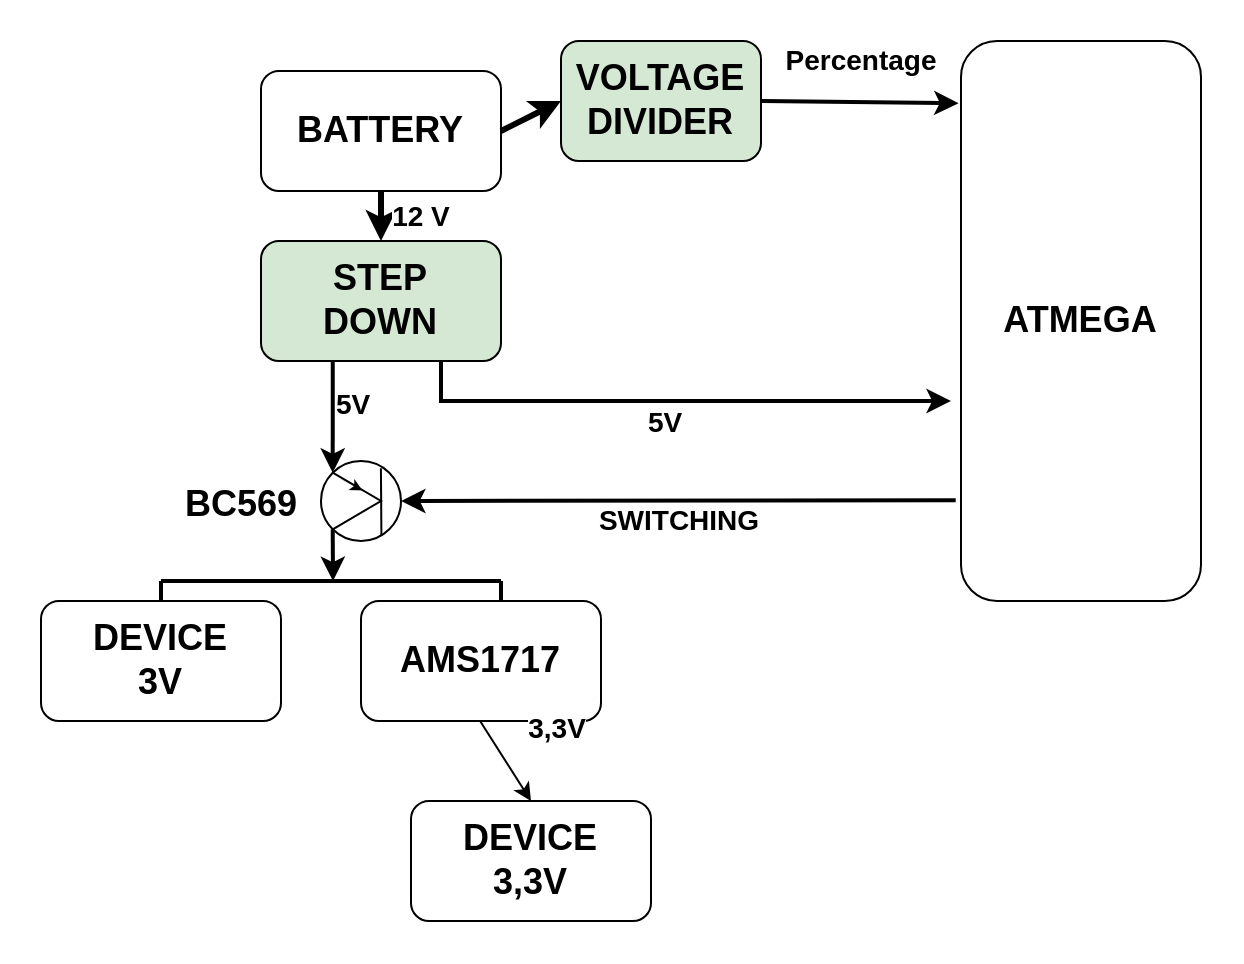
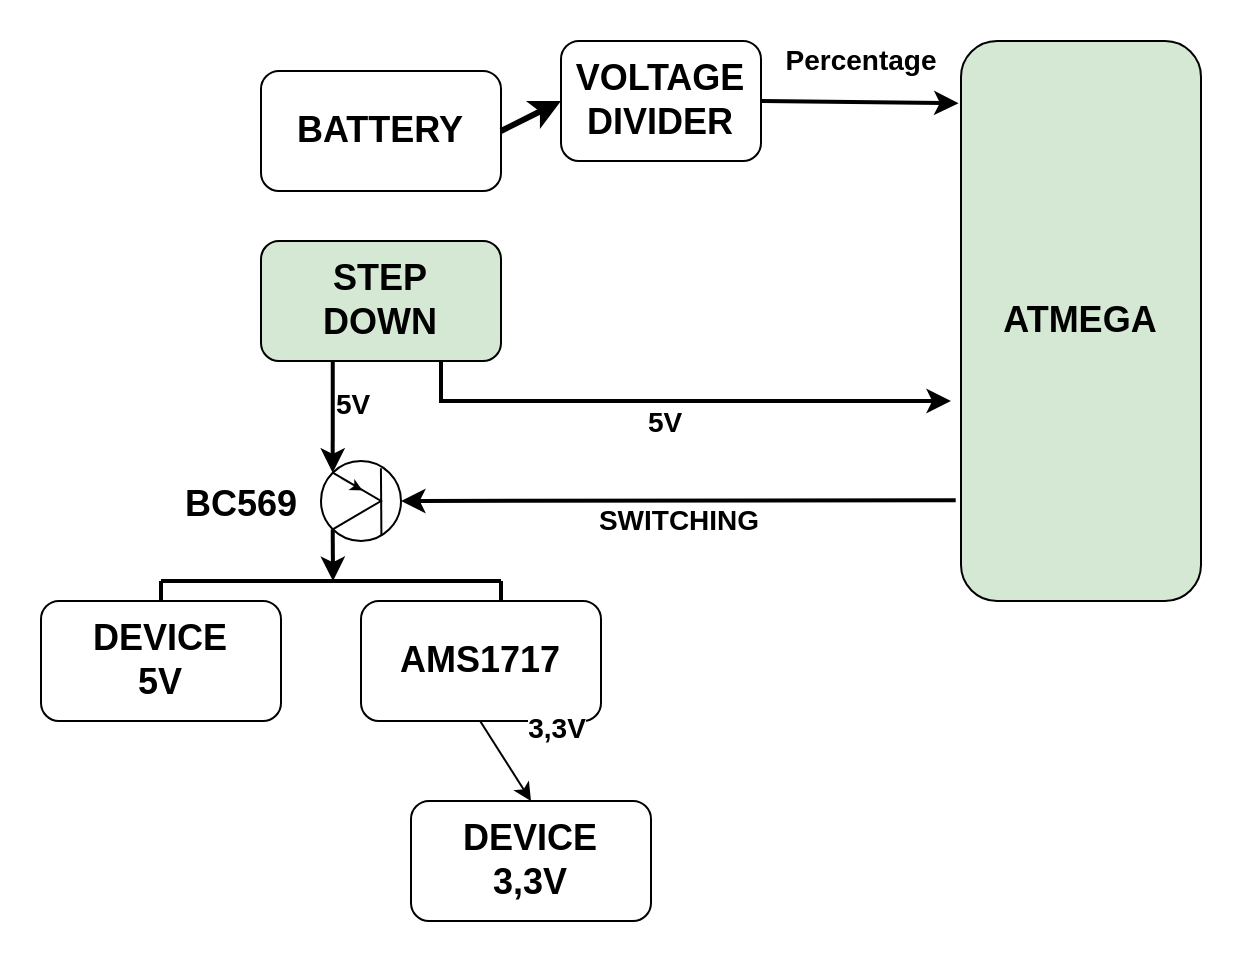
- <mxCell id="8" value="&lt;font style=&quot;font-size: 18px;&quot;&gt;&lt;b style=&quot;&quot;&gt;VOLTAGE&lt;/b&gt;&lt;/font&gt;&lt;div&gt;&lt;font style=&quot;font-size: 18px;&quot;&gt;&lt;b style=&quot;&quot;&gt;DIVIDER&lt;/b&gt;&lt;/font&gt;&lt;/div&gt;" style="rounded=1;whiteSpace=wrap;html=1;fillColor=#d5e8d4;" parent="1" vertex="1"><mxGeometry x="280" y="20" width="100" height="60" as="geometry" /></mxCell>
+ <mxCell id="8" value="&lt;font style=&quot;font-size: 18px;&quot;&gt;&lt;b style=&quot;&quot;&gt;VOLTAGE&lt;/b&gt;&lt;/font&gt;&lt;div&gt;&lt;font style=&quot;font-size: 18px;&quot;&gt;&lt;b style=&quot;&quot;&gt;DIVIDER&lt;/b&gt;&lt;/font&gt;&lt;/div&gt;" style="rounded=1;whiteSpace=wrap;html=1;" parent="1" vertex="1"><mxGeometry x="280" y="20" width="100" height="60" as="geometry" /></mxCell>
- <mxCell id="7" value="&lt;b&gt;&lt;font style=&quot;font-size: 14px;&quot;&gt;12 V&lt;/font&gt;&lt;/b&gt;" style="endArrow=classic;html=1;rounded=0;exitX=0.5;exitY=1;exitDx=0;exitDy=0;strokeWidth=3;entryX=0.5;entryY=0;entryDx=0;entryDy=0;" parent="1" source="3" target="4" edge="1"><mxGeometry y="20" width="50" height="50" relative="1" as="geometry"><mxPoint x="260" y="60" as="sourcePoint" /><mxPoint x="349" y="61" as="targetPoint" /><mxPoint as="offset" /></mxGeometry></mxCell>
- <mxCell id="5" value="&lt;span style=&quot;font-size: 18px;&quot;&gt;&lt;b&gt;ATMEGA&lt;/b&gt;&lt;/span&gt;" style="rounded=1;whiteSpace=wrap;html=1;" parent="1" vertex="1"><mxGeometry x="480" y="20" width="120" height="280" as="geometry" /></mxCell>
+ <mxCell id="5" value="&lt;span style=&quot;font-size: 18px;&quot;&gt;&lt;b&gt;ATMEGA&lt;/b&gt;&lt;/span&gt;" style="rounded=1;whiteSpace=wrap;html=1;fillColor=#d5e8d4;" parent="1" vertex="1"><mxGeometry x="480" y="20" width="120" height="280" as="geometry" /></mxCell>
- <mxCell id="14" value="&lt;span style=&quot;font-size: 18px;&quot;&gt;&lt;b&gt;DEVICE&lt;/b&gt;&lt;/span&gt;&lt;div&gt;&lt;span style=&quot;font-size: 18px;&quot;&gt;&lt;b&gt;3V&lt;/b&gt;&lt;/span&gt;&lt;/div&gt;" style="rounded=1;whiteSpace=wrap;html=1;" parent="1" vertex="1"><mxGeometry x="20" y="300" width="120" height="60" as="geometry" /></mxCell>
+ <mxCell id="14" value="&lt;span style=&quot;font-size: 18px;&quot;&gt;&lt;b&gt;DEVICE&lt;/b&gt;&lt;/span&gt;&lt;div&gt;&lt;span style=&quot;font-size: 18px;&quot;&gt;&lt;b&gt;5V&lt;/b&gt;&lt;/span&gt;&lt;/div&gt;" style="rounded=1;whiteSpace=wrap;html=1;" parent="1" vertex="1"><mxGeometry x="20" y="300" width="120" height="60" as="geometry" /></mxCell>
